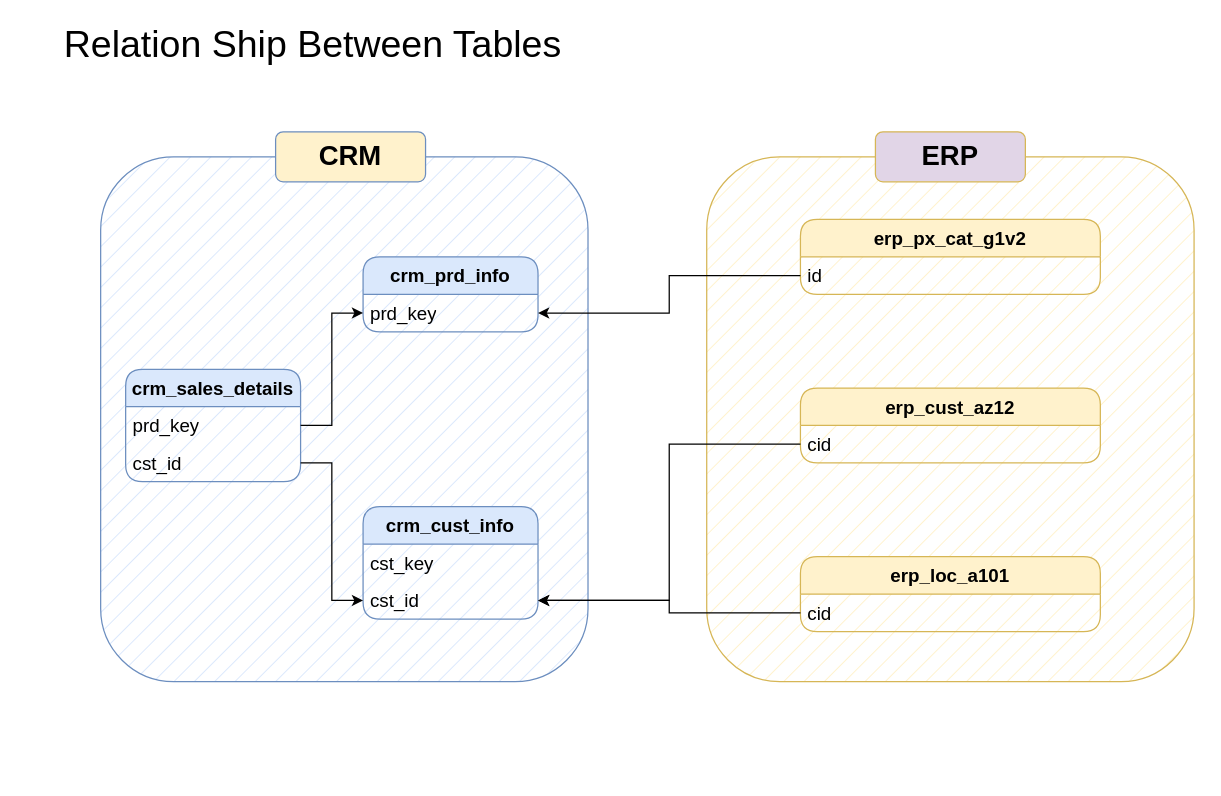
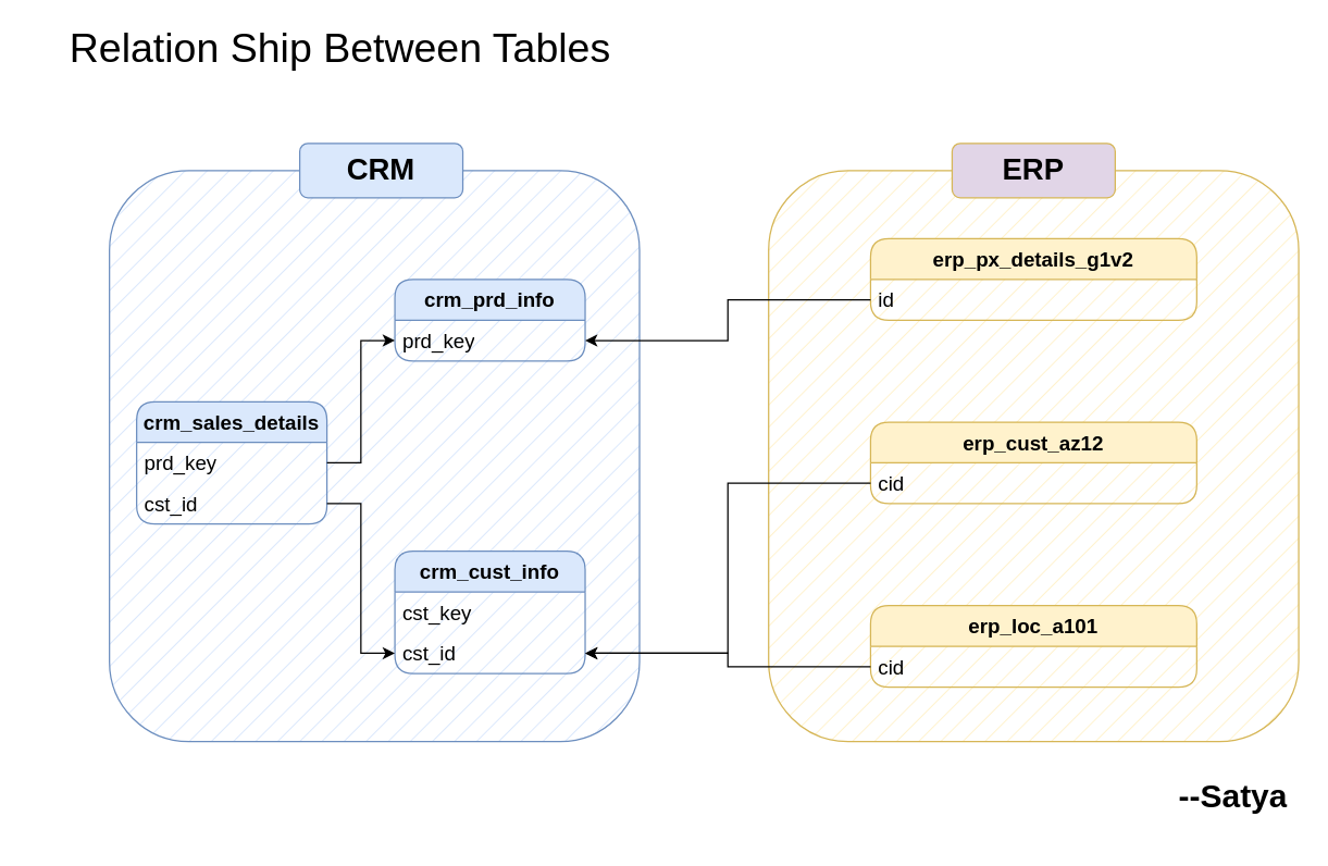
- <mxCell id="4" value="&lt;font style=&quot;font-size: 22px;&quot;&gt;&lt;b&gt;CRM&lt;/b&gt;&lt;/font&gt;" style="rounded=1;whiteSpace=wrap;html=1;fillColor=#fff2cc;strokeColor=#6c8ebf;" vertex="1" parent="1"><mxGeometry x="220" y="105" width="120" height="40" as="geometry" /></mxCell>
+ <mxCell id="4" value="&lt;font style=&quot;font-size: 22px;&quot;&gt;&lt;b&gt;CRM&lt;/b&gt;&lt;/font&gt;" style="rounded=1;whiteSpace=wrap;html=1;fillColor=#dae8fc;strokeColor=#6c8ebf;" vertex="1" parent="1"><mxGeometry x="220" y="105" width="120" height="40" as="geometry" /></mxCell>
- <mxCell id="16" value="&lt;b&gt;&lt;font style=&quot;font-size: 15px;&quot;&gt;erp_px_cat_g1v2&lt;/font&gt;&lt;/b&gt;" style="swimlane;fontStyle=0;childLayout=stackLayout;horizontal=1;startSize=30;horizontalStack=0;resizeParent=1;resizeParentMax=0;resizeLast=0;collapsible=1;marginBottom=0;whiteSpace=wrap;html=1;swimlaneFillColor=none;strokeWidth=1;perimeterSpacing=5;rounded=1;fillColor=#fff2cc;strokeColor=#d6b656;" vertex="1" parent="1"><mxGeometry x="640" y="175" width="240" height="60" as="geometry" /></mxCell>
+ <mxCell id="16" value="&lt;b&gt;&lt;font style=&quot;font-size: 15px;&quot;&gt;erp_px_details_g1v2&lt;/font&gt;&lt;/b&gt;" style="swimlane;fontStyle=0;childLayout=stackLayout;horizontal=1;startSize=30;horizontalStack=0;resizeParent=1;resizeParentMax=0;resizeLast=0;collapsible=1;marginBottom=0;whiteSpace=wrap;html=1;swimlaneFillColor=none;strokeWidth=1;perimeterSpacing=5;rounded=1;fillColor=#fff2cc;strokeColor=#d6b656;" vertex="1" parent="1"><mxGeometry x="640" y="175" width="240" height="60" as="geometry" /></mxCell>
+ <mxCell id="26" value="&lt;h1 style=&quot;margin-top: 0px;&quot;&gt;--Satya&lt;/h1&gt;&lt;p&gt;&lt;br&gt;&lt;/p&gt;" style="text;html=1;whiteSpace=wrap;overflow=hidden;rounded=0;" vertex="1" parent="1"><mxGeometry x="865" y="565" width="90" height="50" as="geometry" /></mxCell>
